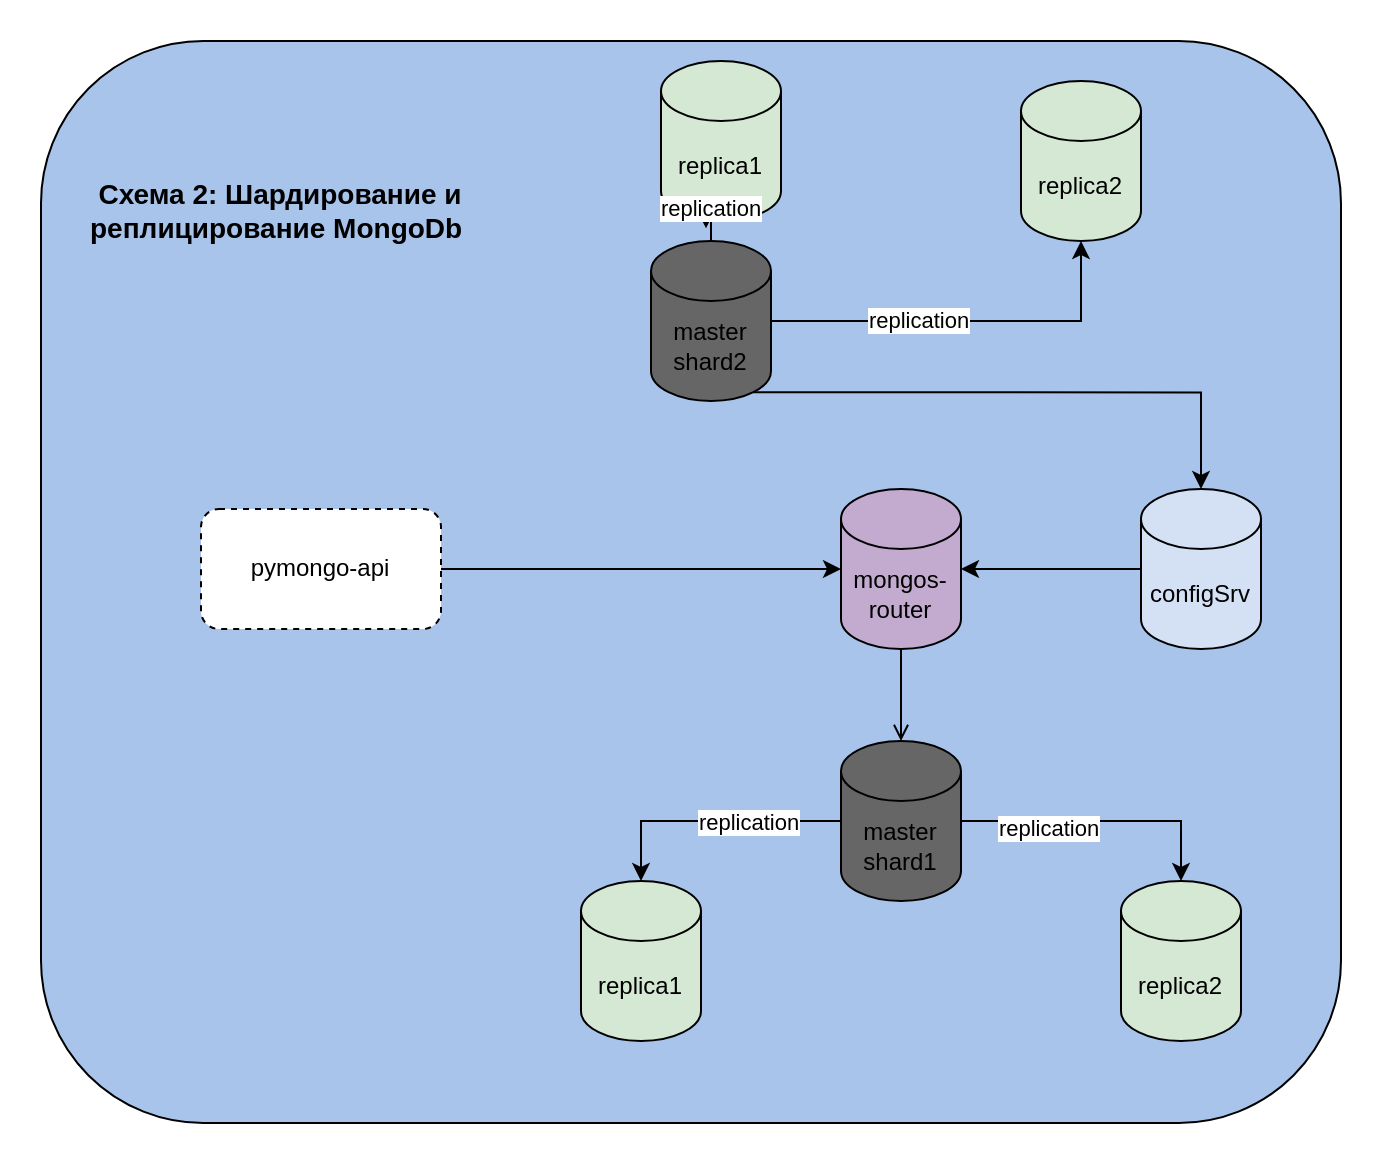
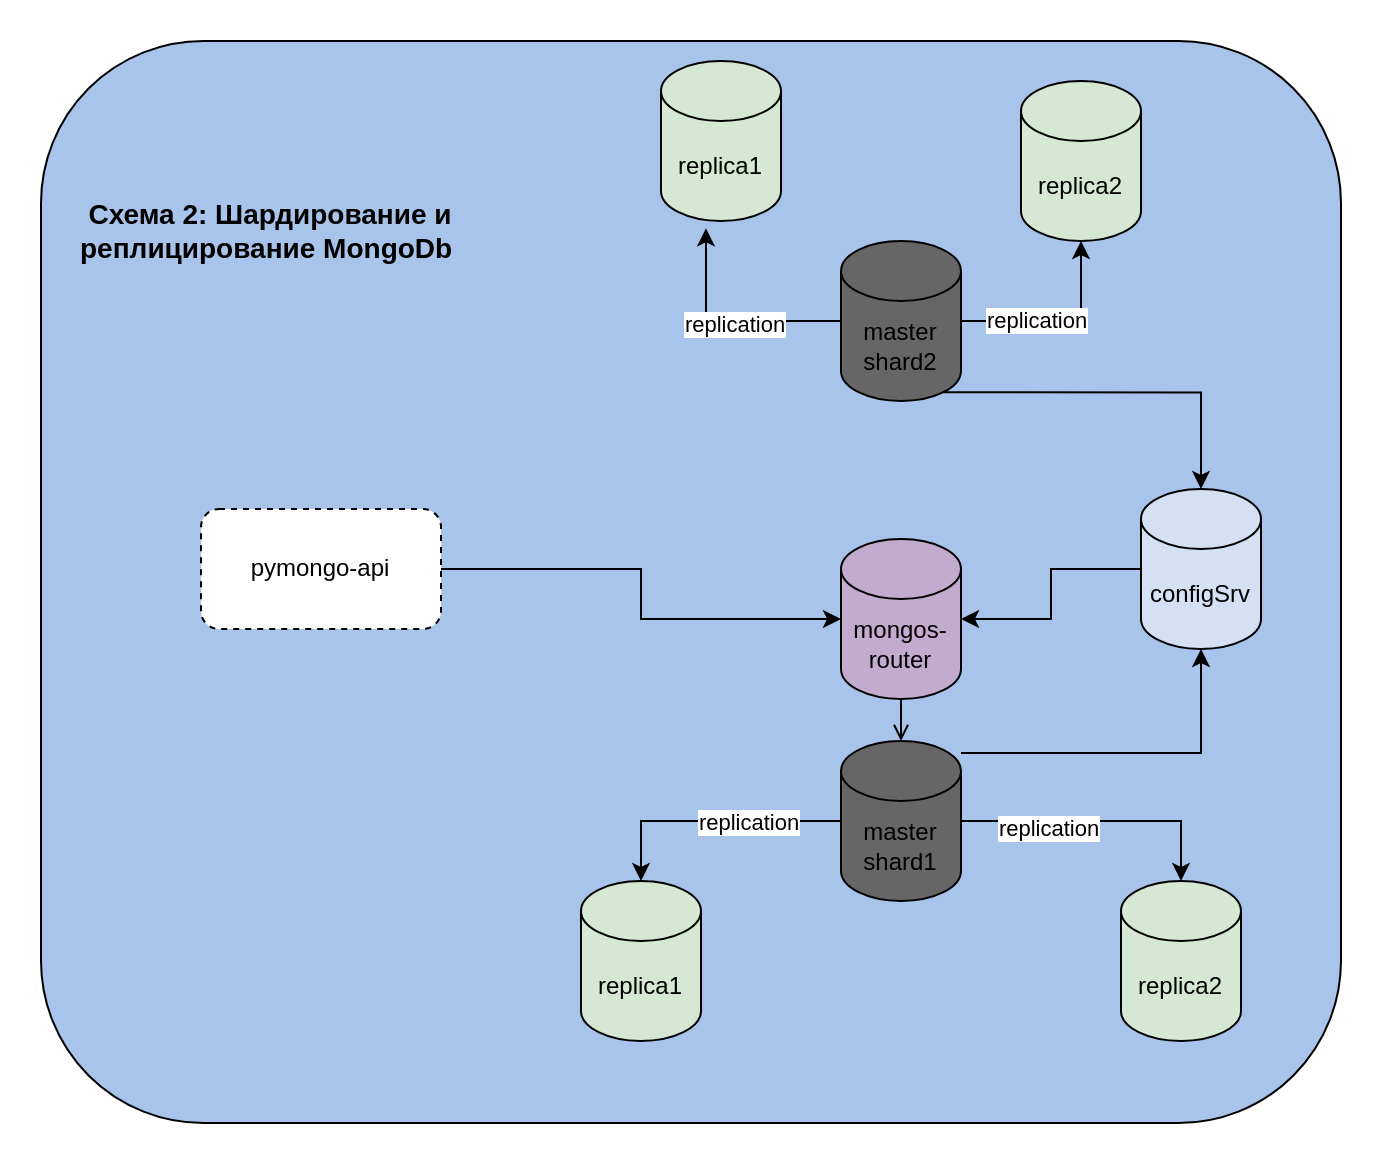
- <mxCell id="12" value="&lt;font style=&quot;font-size: 14px;&quot;&gt;Схема 2: Шардирование и реплицирование MongoDb&amp;nbsp;&lt;/font&gt;" style="text;html=1;align=center;verticalAlign=middle;whiteSpace=wrap;rounded=0;fontStyle=1" parent="1" vertex="1"><mxGeometry x="40" y="90" width="200" height="30" as="geometry" /></mxCell>
+ <mxCell id="12" value="&lt;font style=&quot;font-size: 14px;&quot;&gt;Схема 2: Шардирование и реплицирование MongoDb&amp;nbsp;&lt;/font&gt;" style="text;html=1;align=center;verticalAlign=middle;whiteSpace=wrap;rounded=0;fontStyle=1" parent="1" vertex="1"><mxGeometry x="35" y="100" width="200" height="30" as="geometry" /></mxCell>
- <mxCell id="25" value="master&lt;br&gt;shard2" style="shape=cylinder3;whiteSpace=wrap;html=1;boundedLbl=1;backgroundOutline=1;size=15;fillColor=#666666;" parent="1" vertex="1"><mxGeometry x="325" y="120" width="60" height="80" as="geometry" /></mxCell>
+ <mxCell id="25" value="master&lt;br&gt;shard2" style="shape=cylinder3;whiteSpace=wrap;html=1;boundedLbl=1;backgroundOutline=1;size=15;fillColor=#666666;" parent="1" vertex="1"><mxGeometry x="420" y="120" width="60" height="80" as="geometry" /></mxCell>
- <mxCell id="8" value="mongos-router" style="shape=cylinder3;whiteSpace=wrap;html=1;boundedLbl=1;backgroundOutline=1;size=15;fillColor=#C3ABD0;" parent="1" vertex="1"><mxGeometry x="420" y="244" width="60" height="80" as="geometry" /></mxCell>
+ <mxCell id="8" value="mongos-router" style="shape=cylinder3;whiteSpace=wrap;html=1;boundedLbl=1;backgroundOutline=1;size=15;fillColor=#C3ABD0;" parent="1" vertex="1"><mxGeometry x="420" y="269" width="60" height="80" as="geometry" /></mxCell>
+ <mxCell id="10" style="edgeStyle=orthogonalEdgeStyle;rounded=0;orthogonalLoop=1;jettySize=auto;html=1;entryX=0.5;entryY=1;entryDx=0;entryDy=0;entryPerimeter=0;exitX=1;exitY=0.075;exitDx=0;exitDy=0;exitPerimeter=0;" parent="1" source="9" target="4" edge="1"><mxGeometry relative="1" as="geometry" /></mxCell>
